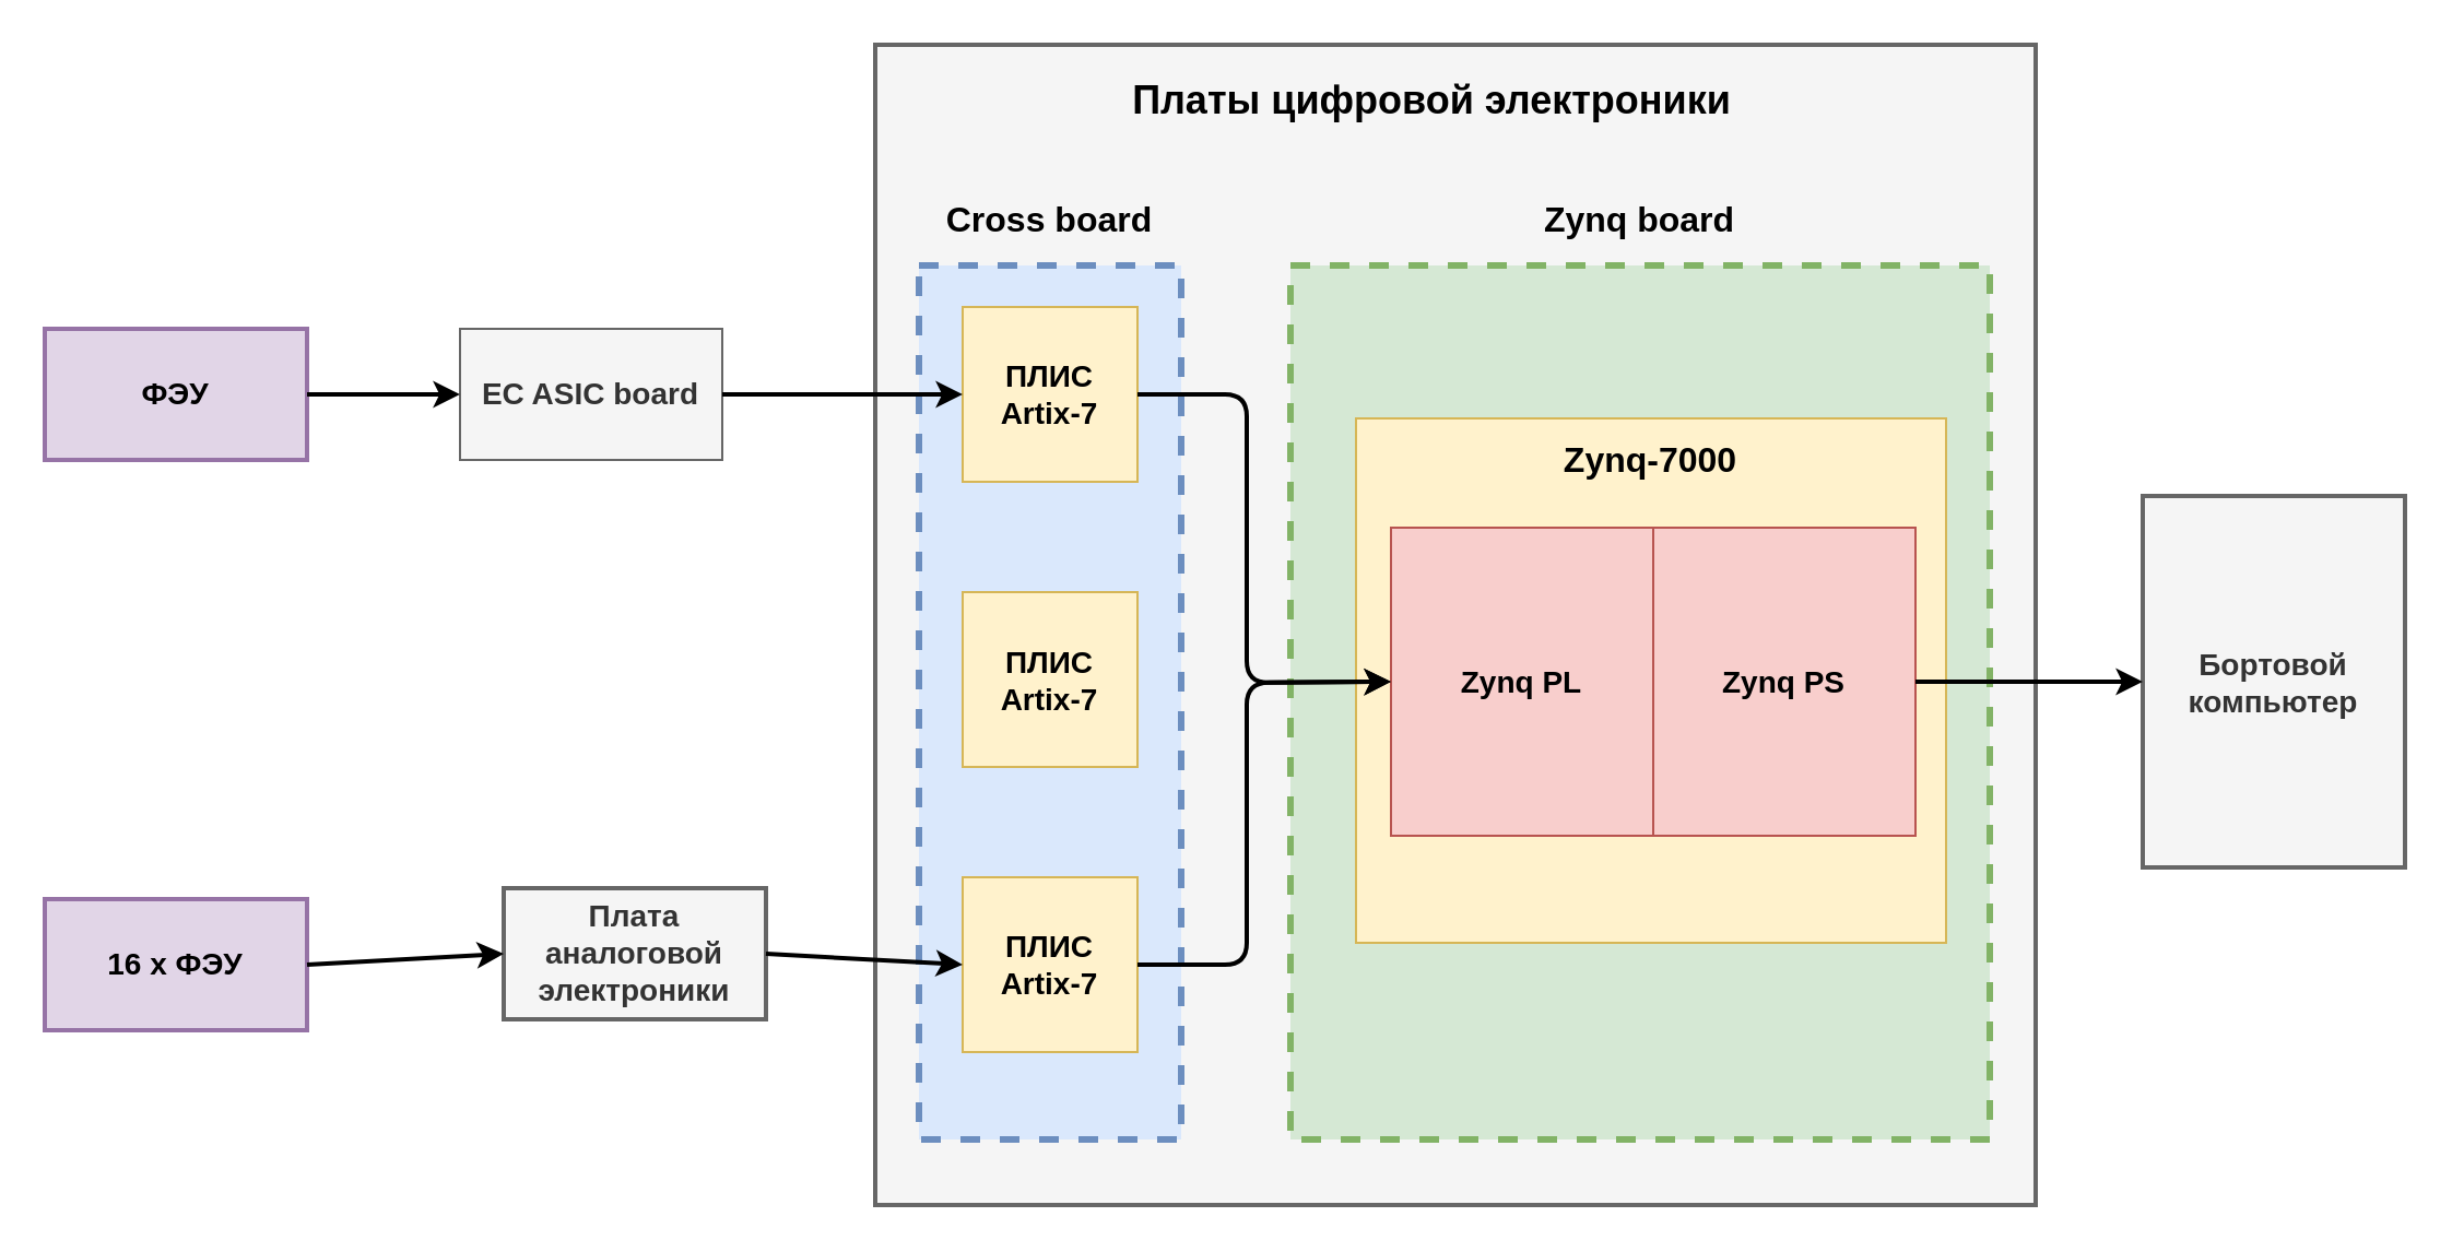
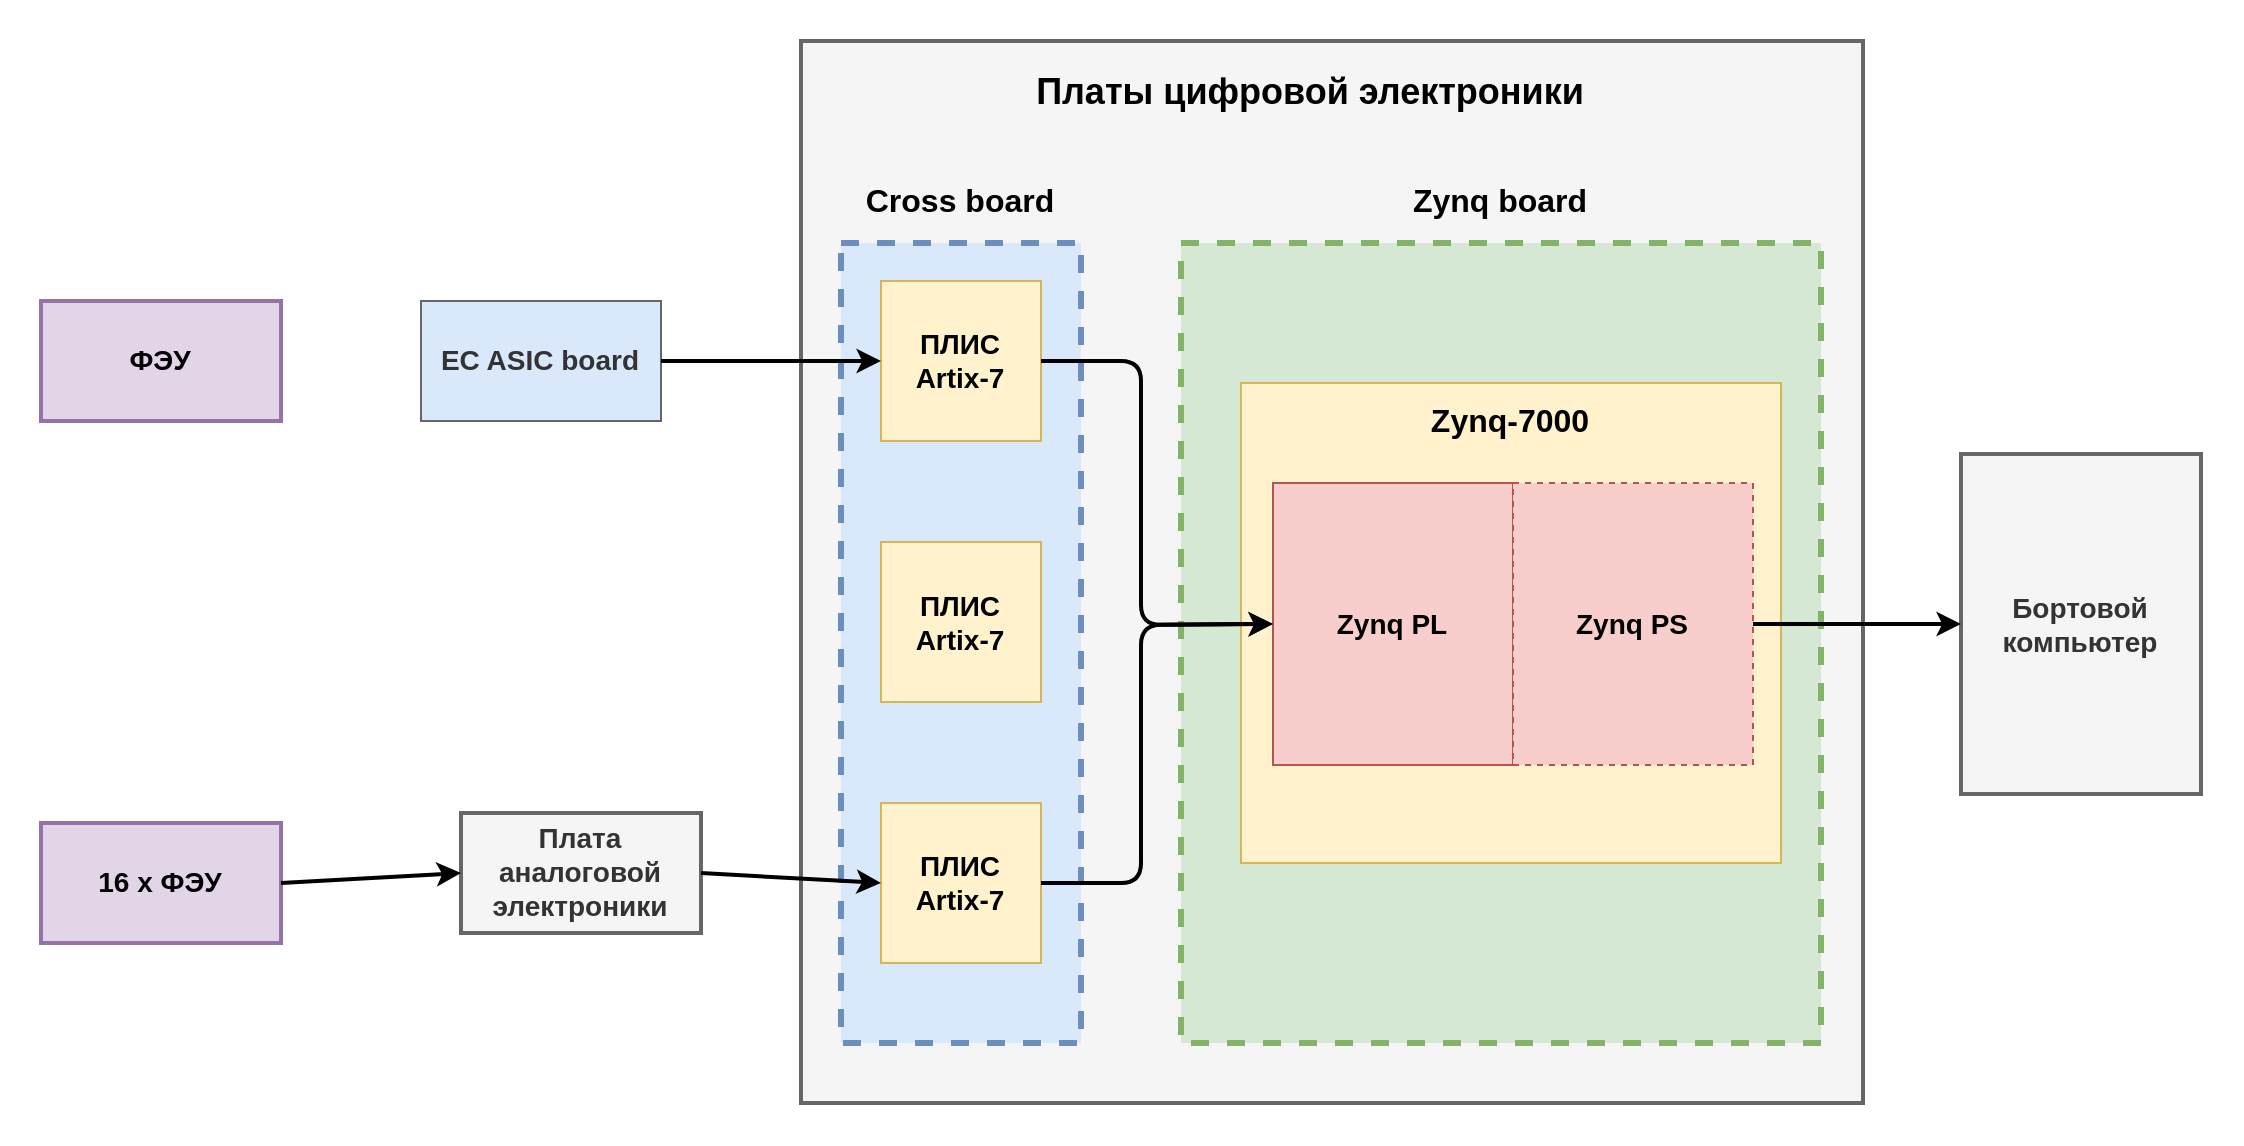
- <mxCell id="19" value="" style="endArrow=classic;html=1;entryX=0;entryY=0.5;entryDx=0;entryDy=0;strokeWidth=2;" parent="1" source="2" target="5" edge="1"><mxGeometry width="50" height="50" relative="1" as="geometry"><mxPoint x="20" y="621" as="sourcePoint" /><mxPoint x="70" y="571" as="targetPoint" /></mxGeometry></mxCell>
- <mxCell id="5" value="&lt;span&gt;&lt;font style=&quot;font-size: 14px&quot;&gt;&lt;b&gt;EC ASIC board&lt;/b&gt;&lt;/font&gt;&lt;/span&gt;" style="rounded=0;whiteSpace=wrap;html=1;fillColor=#f5f5f5;strokeColor=#666666;fontColor=#333333;" parent="1" vertex="1"><mxGeometry x="210" y="150" width="120" height="60" as="geometry" /></mxCell>
+ <mxCell id="5" value="&lt;span&gt;&lt;font style=&quot;font-size: 14px&quot;&gt;&lt;b&gt;EC ASIC board&lt;/b&gt;&lt;/font&gt;&lt;/span&gt;" style="rounded=0;whiteSpace=wrap;html=1;fillColor=#dae8fc;strokeColor=#666666;fontColor=#333333;" parent="1" vertex="1"><mxGeometry x="210" y="150" width="120" height="60" as="geometry" /></mxCell>
- <mxCell id="17" value="&lt;font style=&quot;font-size: 14px&quot;&gt;&lt;b&gt;Zynq PS&lt;/b&gt;&lt;/font&gt;" style="rounded=0;whiteSpace=wrap;html=1;fillColor=#f8cecc;strokeColor=#b85450;" parent="1" vertex="1"><mxGeometry x="756" y="241" width="120" height="141" as="geometry" /></mxCell>
+ <mxCell id="17" value="&lt;font style=&quot;font-size: 14px&quot;&gt;&lt;b&gt;Zynq PS&lt;/b&gt;&lt;/font&gt;" style="rounded=0;whiteSpace=wrap;html=1;fillColor=#f8cecc;strokeColor=#b85450;dashed=1;" parent="1" vertex="1"><mxGeometry x="756" y="241" width="120" height="141" as="geometry" /></mxCell>
